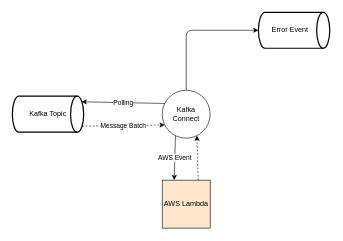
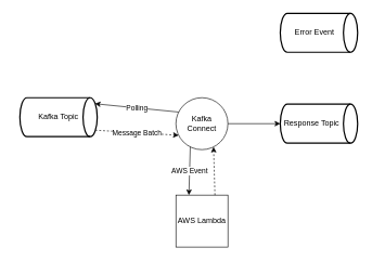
- <mxCell id="12" value="" style="endArrow=classic;html=1;entryX=0;entryY=0.5;entryDx=0;entryDy=0;entryPerimeter=0;exitX=0.5;exitY=0;exitDx=0;exitDy=0;" edge="1" parent="1" source="3" target="8"><mxGeometry width="50" height="50" relative="1" as="geometry"><mxPoint x="20" y="450" as="sourcePoint" /><mxPoint x="70" y="400" as="targetPoint" /><Array as="points"><mxPoint x="310" y="50" /></Array></mxGeometry></mxCell>
- <mxCell id="2" value="Kafka Topic" style="strokeWidth=2;html=1;shape=mxgraph.flowchart.direct_data;whiteSpace=wrap;" vertex="1" parent="1"><mxGeometry x="20" y="160" width="119" height="60" as="geometry" /></mxCell>
+ <mxCell id="2" value="Kafka Topic" style="strokeWidth=2;html=1;shape=mxgraph.flowchart.direct_data;whiteSpace=wrap;" vertex="1" parent="1"><mxGeometry x="30" y="150" width="119" height="60" as="geometry" /></mxCell>
+ <mxCell id="11" value="" style="endArrow=classic;html=1;entryX=0;entryY=0.5;entryDx=0;entryDy=0;entryPerimeter=0;exitX=1;exitY=0.5;exitDx=0;exitDy=0;" edge="1" parent="1" source="3" target="7"><mxGeometry width="50" height="50" relative="1" as="geometry"><mxPoint x="20" y="450" as="sourcePoint" /><mxPoint x="70" y="400" as="targetPoint" /></mxGeometry></mxCell>
+ <mxCell id="7" value="&amp;nbsp;Response Topic" style="strokeWidth=2;html=1;shape=mxgraph.flowchart.direct_data;whiteSpace=wrap;align=left;" vertex="1" parent="1"><mxGeometry x="430.5" y="160" width="119" height="60" as="geometry" /></mxCell>
- <mxCell id="4" value="AWS Lambda" style="whiteSpace=wrap;html=1;aspect=fixed;fillColor=#ffe6cc;" vertex="1" parent="1"><mxGeometry x="270" y="300" width="80" height="80" as="geometry" /></mxCell>
+ <mxCell id="4" value="AWS Lambda" style="whiteSpace=wrap;html=1;aspect=fixed;" vertex="1" parent="1"><mxGeometry x="270" y="300" width="80" height="80" as="geometry" /></mxCell>
